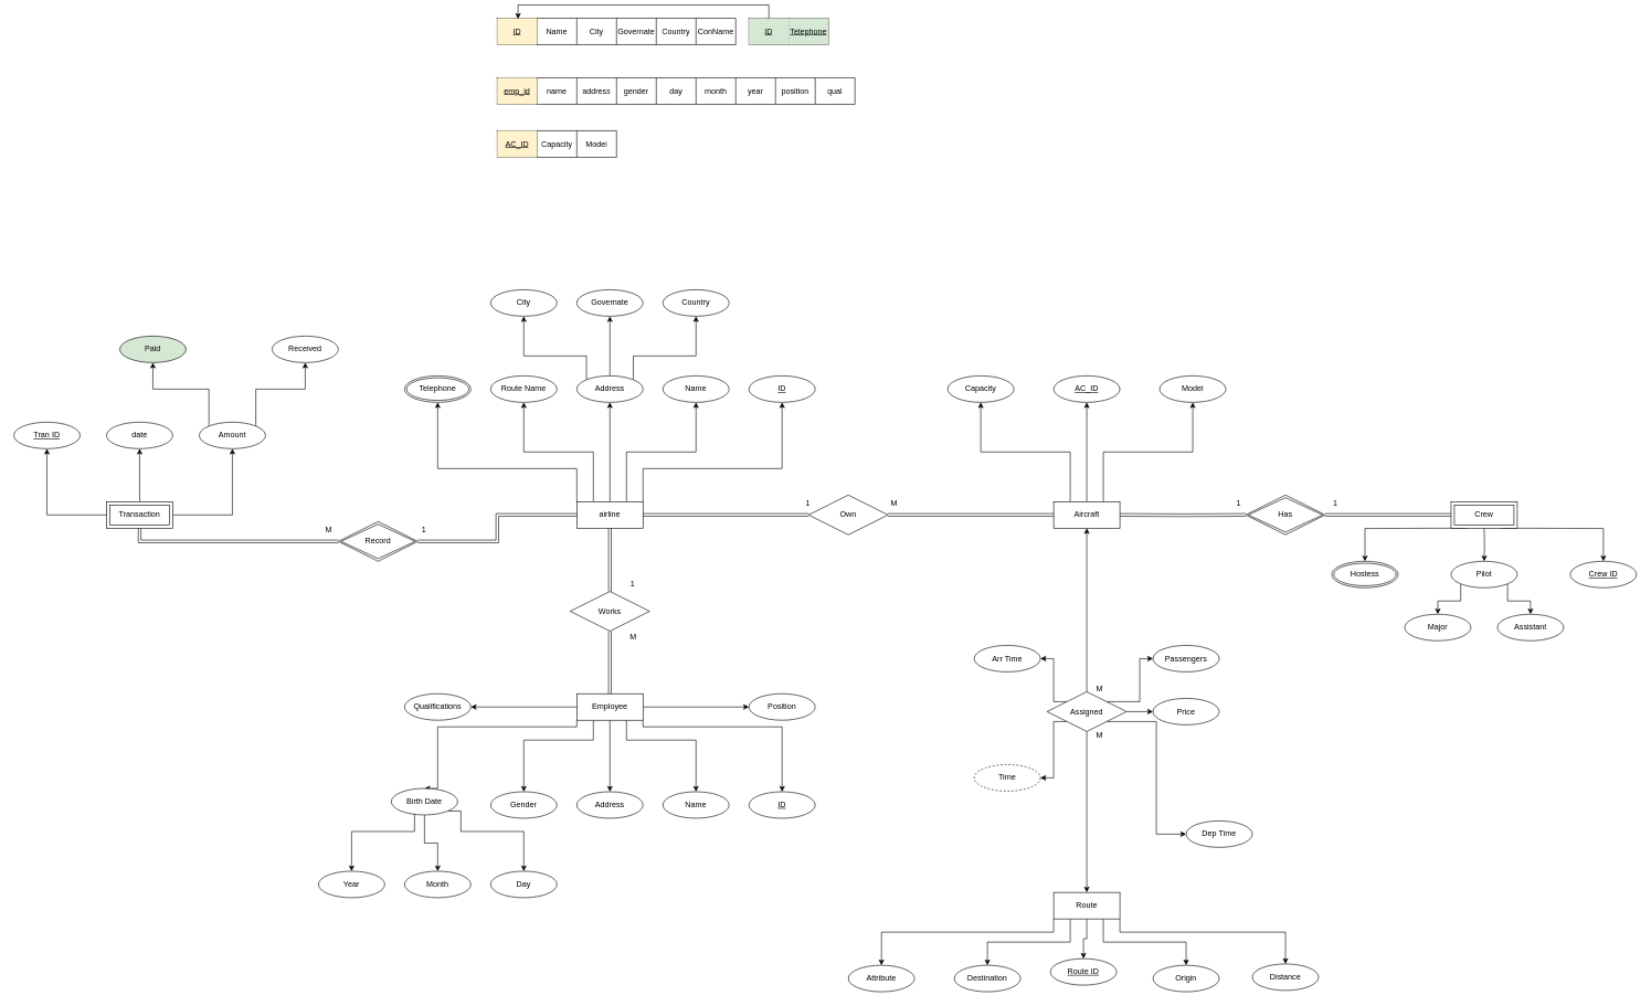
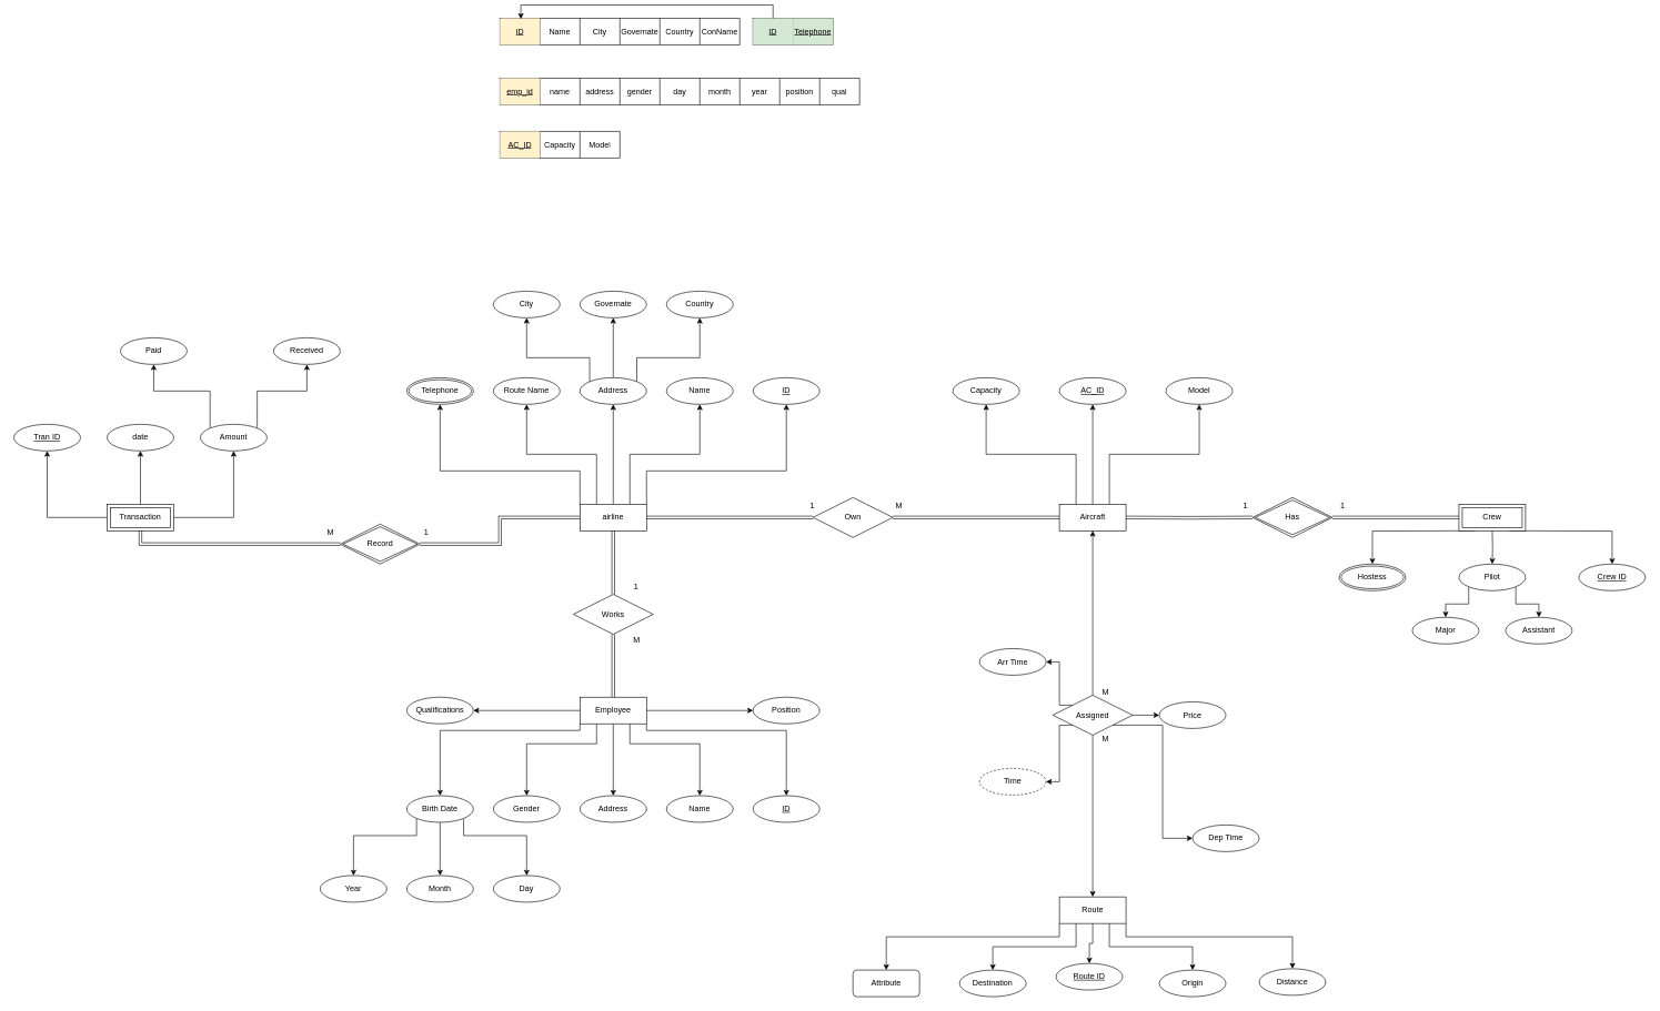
- <mxCell id="77" value="Paid" style="ellipse;whiteSpace=wrap;html=1;align=center;fillColor=#d5e8d4;" vertex="1" parent="1"><mxGeometry x="180" y="500" width="100" height="40" as="geometry" /></mxCell>
+ <mxCell id="77" value="Paid" style="ellipse;whiteSpace=wrap;html=1;align=center;" vertex="1" parent="1"><mxGeometry x="180" y="500" width="100" height="40" as="geometry" /></mxCell>
- <mxCell id="93" value="Passengers" style="ellipse;whiteSpace=wrap;html=1;align=center;" vertex="1" parent="1"><mxGeometry x="1740" y="967" width="100" height="40" as="geometry" /></mxCell>
- <mxCell id="89" style="edgeStyle=orthogonalEdgeStyle;rounded=0;orthogonalLoop=1;jettySize=auto;html=1;exitX=1;exitY=0;exitDx=0;exitDy=0;entryX=0;entryY=0.5;entryDx=0;entryDy=0;" edge="1" parent="1" source="92" target="93"><mxGeometry relative="1" as="geometry" /></mxCell>
- <mxCell id="34" value="Birth Date" style="ellipse;whiteSpace=wrap;html=1;align=center;" vertex="1" parent="1"><mxGeometry x="590" y="1183" width="100" height="40" as="geometry" /></mxCell>
+ <mxCell id="34" value="Birth Date" style="ellipse;whiteSpace=wrap;html=1;align=center;" vertex="1" parent="1"><mxGeometry x="610" y="1188" width="100" height="40" as="geometry" /></mxCell>
- <mxCell id="57" value="Attribute" style="ellipse;whiteSpace=wrap;html=1;align=center;" vertex="1" parent="1"><mxGeometry x="1280" y="1450" width="100" height="40" as="geometry" /></mxCell>
+ <mxCell id="57" value="Attribute" style="whiteSpace=wrap;html=1;align=center;rounded=1;" vertex="1" parent="1"><mxGeometry x="1280" y="1450" width="100" height="40" as="geometry" /></mxCell>
